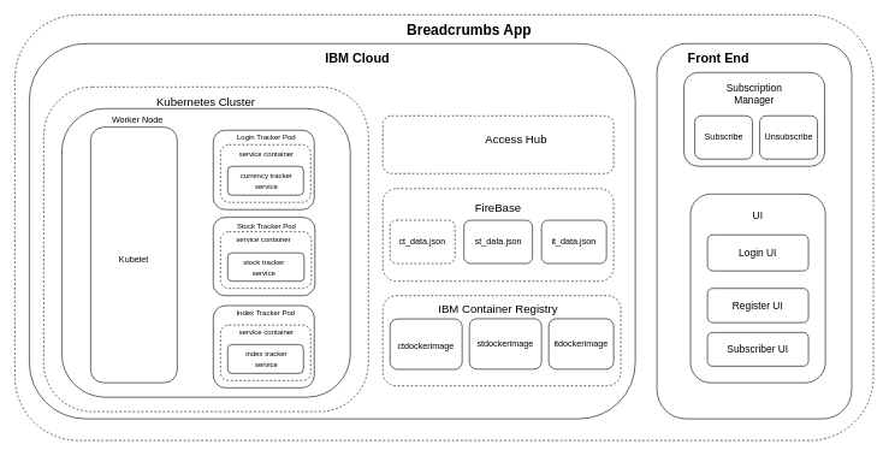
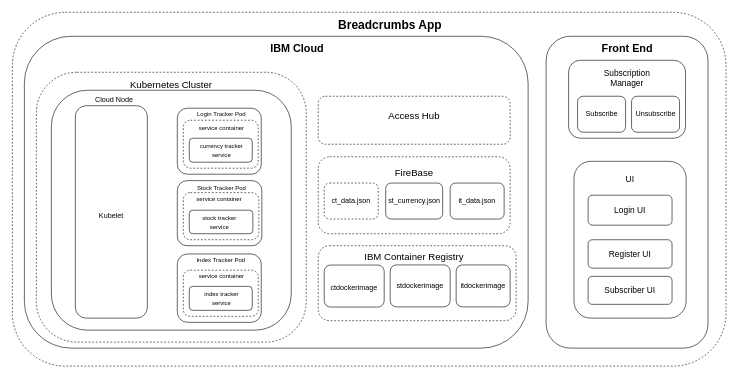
- <mxCell id="41" value="&lt;font style=&quot;font-size: 18px&quot;&gt;&lt;b&gt;Front End&lt;/b&gt;&lt;/font&gt;" style="text;html=1;strokeColor=none;fillColor=none;align=center;verticalAlign=middle;whiteSpace=wrap;rounded=0;dashed=1;" parent="1" vertex="1"><mxGeometry x="947.5" y="70" width="95" height="20" as="geometry" /></mxCell>
+ <mxCell id="41" value="&lt;font style=&quot;font-size: 18px&quot;&gt;&lt;b&gt;Front End&lt;/b&gt;&lt;/font&gt;" style="text;html=1;strokeColor=none;fillColor=none;align=center;verticalAlign=middle;whiteSpace=wrap;rounded=0;dashed=1;" parent="1" vertex="1"><mxGeometry x="997.5" y="70" width="95" height="20" as="geometry" /></mxCell>
- <mxCell id="8" value="Worker Node" style="text;html=1;strokeColor=none;fillColor=none;align=center;verticalAlign=middle;whiteSpace=wrap;rounded=0;" parent="1" vertex="1"><mxGeometry x="145" y="155.75" width="90" height="20" as="geometry" /></mxCell>
+ <mxCell id="8" value="Cloud Node" style="text;html=1;strokeColor=none;fillColor=none;align=center;verticalAlign=middle;whiteSpace=wrap;rounded=0;" parent="1" vertex="1"><mxGeometry x="145" y="155.75" width="90" height="20" as="geometry" /></mxCell>
- <mxCell id="53" value="&lt;span style=&quot;font-size: 16px&quot;&gt;Access Hub&lt;/span&gt;" style="text;html=1;strokeColor=none;fillColor=none;align=center;verticalAlign=middle;whiteSpace=wrap;rounded=0;dashed=1;" vertex="1" parent="1"><mxGeometry x="630" y="183" width="170" height="20" as="geometry" /></mxCell>
+ <mxCell id="53" value="&lt;span style=&quot;font-size: 16px&quot;&gt;Access Hub&lt;/span&gt;" style="text;html=1;strokeColor=none;fillColor=none;align=center;verticalAlign=middle;whiteSpace=wrap;rounded=0;dashed=1;" vertex="1" parent="1"><mxGeometry x="605" y="183" width="170" height="20" as="geometry" /></mxCell>
- <mxCell id="32" value="st_data.json" style="rounded=1;whiteSpace=wrap;html=1;" parent="1" vertex="1"><mxGeometry x="642.5" y="304.75" width="95" height="60" as="geometry" /></mxCell>
+ <mxCell id="32" value="st_currency.json" style="rounded=1;whiteSpace=wrap;html=1;" parent="1" vertex="1"><mxGeometry x="642.5" y="304.75" width="95" height="60" as="geometry" /></mxCell>
